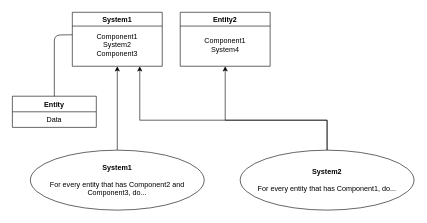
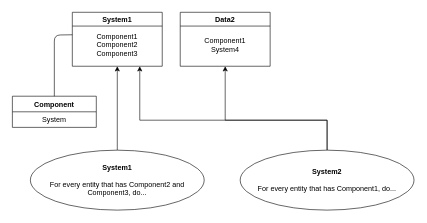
- <mxCell id="4" value="Entity2" style="swimlane;" vertex="1" parent="1"><mxGeometry x="300" y="20" width="150" height="90" as="geometry" /></mxCell>
+ <mxCell id="4" value="Data2" style="swimlane;" vertex="1" parent="1"><mxGeometry x="300" y="20" width="150" height="90" as="geometry" /></mxCell>
- <mxCell id="3" value="&lt;div&gt;Component1&lt;/div&gt;&lt;div&gt;System2&lt;/div&gt;&lt;div&gt;Component3&lt;br&gt;&lt;/div&gt;" style="text;html=1;strokeColor=none;fillColor=none;align=center;verticalAlign=middle;whiteSpace=wrap;rounded=0;" vertex="1" parent="2"><mxGeometry y="20" width="150" height="70" as="geometry" /></mxCell>
+ <mxCell id="3" value="&lt;div&gt;Component1&lt;/div&gt;&lt;div&gt;Component2&lt;/div&gt;&lt;div&gt;Component3&lt;br&gt;&lt;/div&gt;" style="text;html=1;strokeColor=none;fillColor=none;align=center;verticalAlign=middle;whiteSpace=wrap;rounded=0;" vertex="1" parent="2"><mxGeometry y="20" width="150" height="70" as="geometry" /></mxCell>
- <mxCell id="6" value="Entity" style="swimlane;fontStyle=1;childLayout=stackLayout;horizontal=1;startSize=26;horizontalStack=0;resizeParent=1;resizeParentMax=0;resizeLast=0;collapsible=1;marginBottom=0;" vertex="1" parent="1"><mxGeometry x="20" y="160" width="140" height="52" as="geometry" /></mxCell>
+ <mxCell id="6" value="Component" style="swimlane;fontStyle=1;childLayout=stackLayout;horizontal=1;startSize=26;horizontalStack=0;resizeParent=1;resizeParentMax=0;resizeLast=0;collapsible=1;marginBottom=0;" vertex="1" parent="1"><mxGeometry x="20" y="160" width="140" height="52" as="geometry" /></mxCell>
- <mxCell id="7" value="Data" style="text;strokeColor=none;fillColor=none;align=center;verticalAlign=top;spacingLeft=4;spacingRight=4;overflow=hidden;rotatable=0;points=[[0,0.5],[1,0.5]];portConstraint=eastwest;" vertex="1" parent="6"><mxGeometry y="26" width="140" height="26" as="geometry" /></mxCell>
+ <mxCell id="7" value="System" style="text;strokeColor=none;fillColor=none;align=center;verticalAlign=top;spacingLeft=4;spacingRight=4;overflow=hidden;rotatable=0;points=[[0,0.5],[1,0.5]];portConstraint=eastwest;" vertex="1" parent="6"><mxGeometry y="26" width="140" height="26" as="geometry" /></mxCell>
